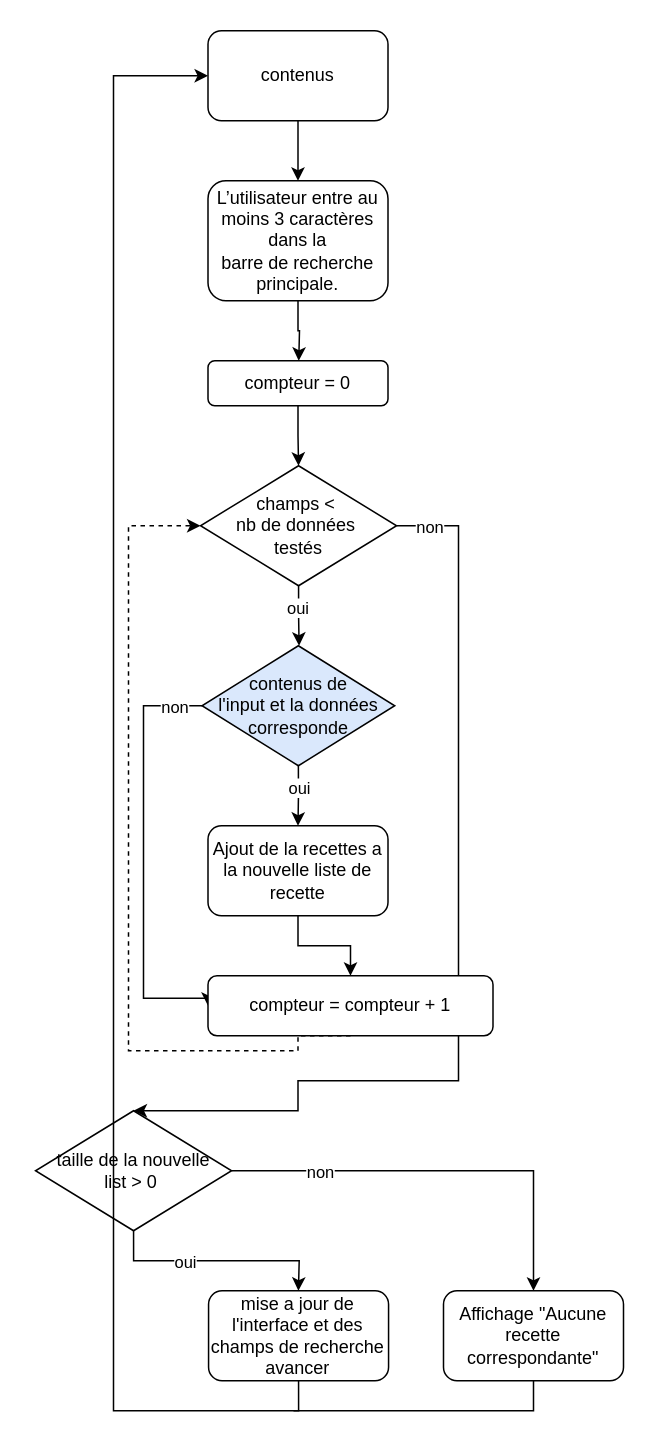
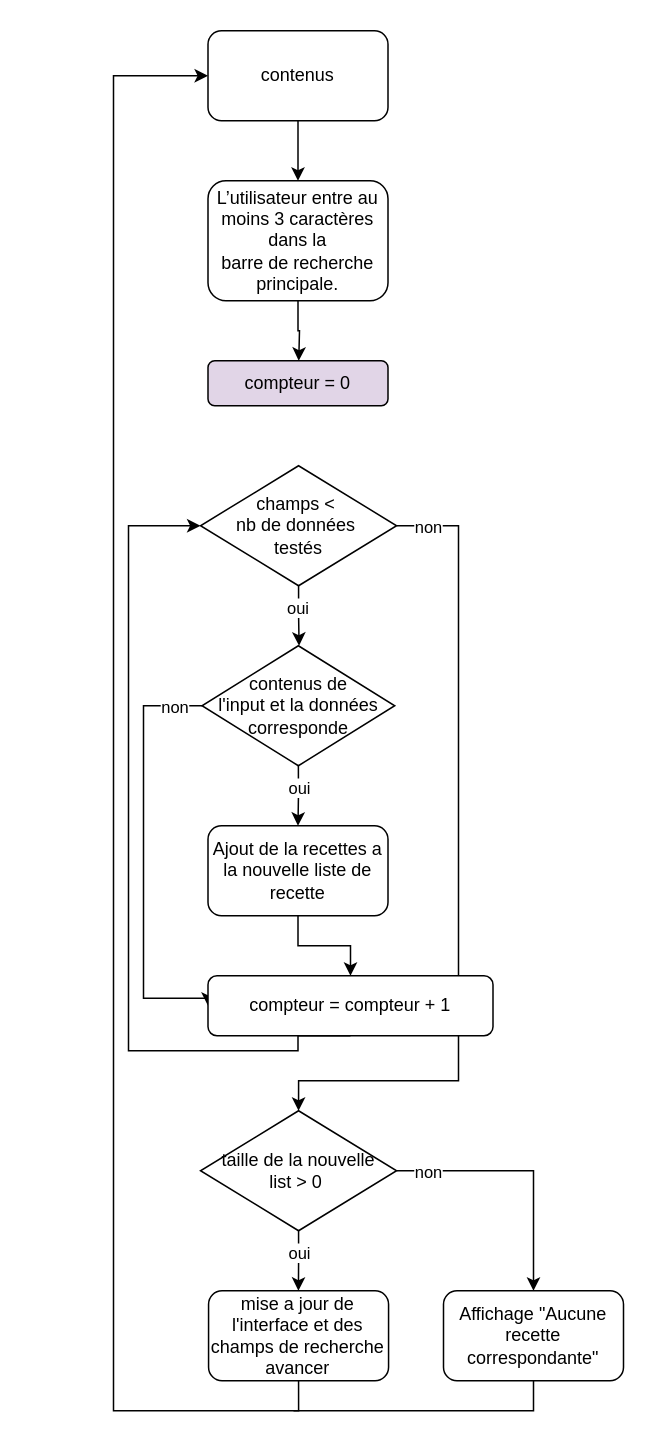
- <mxCell id="8" value="compteur = 0" style="rounded=1;whiteSpace=wrap;html=1;" parent="1" vertex="1"><mxGeometry x="138" y="240" width="120" height="30" as="geometry" /></mxCell>
+ <mxCell id="8" value="compteur = 0" style="rounded=1;whiteSpace=wrap;html=1;fillColor=#e1d5e7;" parent="1" vertex="1"><mxGeometry x="138" y="240" width="120" height="30" as="geometry" /></mxCell>
- <mxCell id="7" style="edgeStyle=orthogonalEdgeStyle;rounded=0;orthogonalLoop=1;jettySize=auto;html=1;exitX=0.5;exitY=1;exitDx=0;exitDy=0;entryX=0.5;entryY=0;entryDx=0;entryDy=0;" parent="1" source="8" target="13" edge="1"><mxGeometry relative="1" as="geometry" /></mxCell>
- <mxCell id="18" value="contenus de &lt;br&gt;l'input et la données corresponde" style="rhombus;whiteSpace=wrap;html=1;fillColor=#dae8fc;" parent="1" vertex="1"><mxGeometry x="134" y="430" width="128.5" height="80" as="geometry" /></mxCell>
+ <mxCell id="18" value="contenus de &lt;br&gt;l'input et la données corresponde" style="rhombus;whiteSpace=wrap;html=1;" parent="1" vertex="1"><mxGeometry x="134" y="430" width="128.5" height="80" as="geometry" /></mxCell>
- <mxCell id="21" style="edgeStyle=orthogonalEdgeStyle;rounded=0;orthogonalLoop=1;jettySize=auto;html=1;exitX=0.5;exitY=1;exitDx=0;exitDy=0;entryX=0;entryY=0.5;entryDx=0;entryDy=0;dashed=1;" parent="1" source="22" target="13" edge="1"><mxGeometry relative="1" as="geometry"><Array as="points"><mxPoint x="198" y="700" /><mxPoint x="85" y="700" /><mxPoint x="85" y="350" /></Array></mxGeometry></mxCell>
+ <mxCell id="21" style="edgeStyle=orthogonalEdgeStyle;rounded=0;orthogonalLoop=1;jettySize=auto;html=1;exitX=0.5;exitY=1;exitDx=0;exitDy=0;entryX=0;entryY=0.5;entryDx=0;entryDy=0;" parent="1" source="22" target="13" edge="1"><mxGeometry relative="1" as="geometry"><Array as="points"><mxPoint x="198" y="700" /><mxPoint x="85" y="700" /><mxPoint x="85" y="350" /></Array></mxGeometry></mxCell>
- <mxCell id="27" value="taille de la nouvelle &lt;br&gt;list &amp;gt; 0&amp;nbsp;" style="rhombus;whiteSpace=wrap;html=1;" parent="1" vertex="1"><mxGeometry x="23" y="740" width="130.75" height="80" as="geometry" /></mxCell>
+ <mxCell id="27" value="taille de la nouvelle &lt;br&gt;list &amp;gt; 0&amp;nbsp;" style="rhombus;whiteSpace=wrap;html=1;" parent="1" vertex="1"><mxGeometry x="133" y="740" width="130.75" height="80" as="geometry" /></mxCell>
